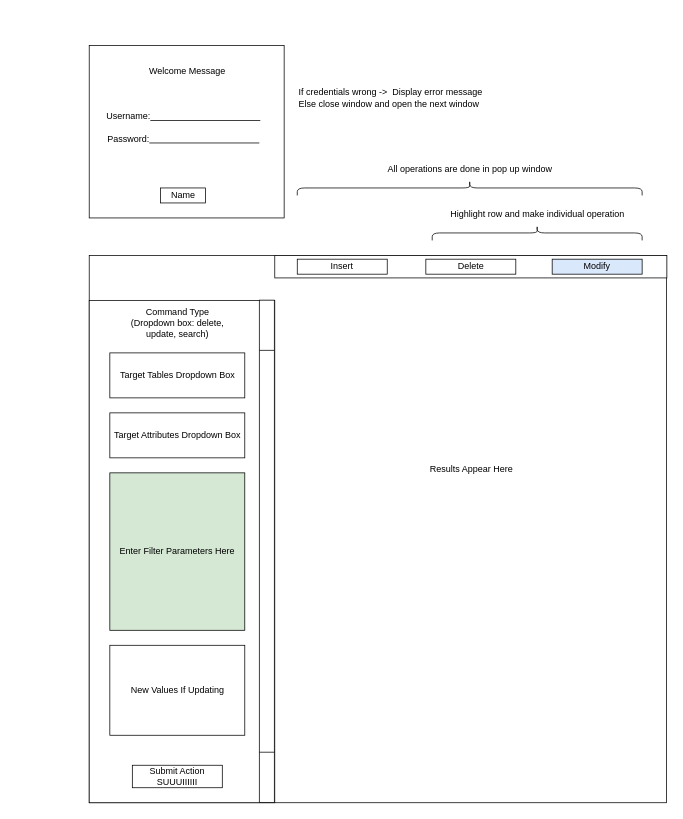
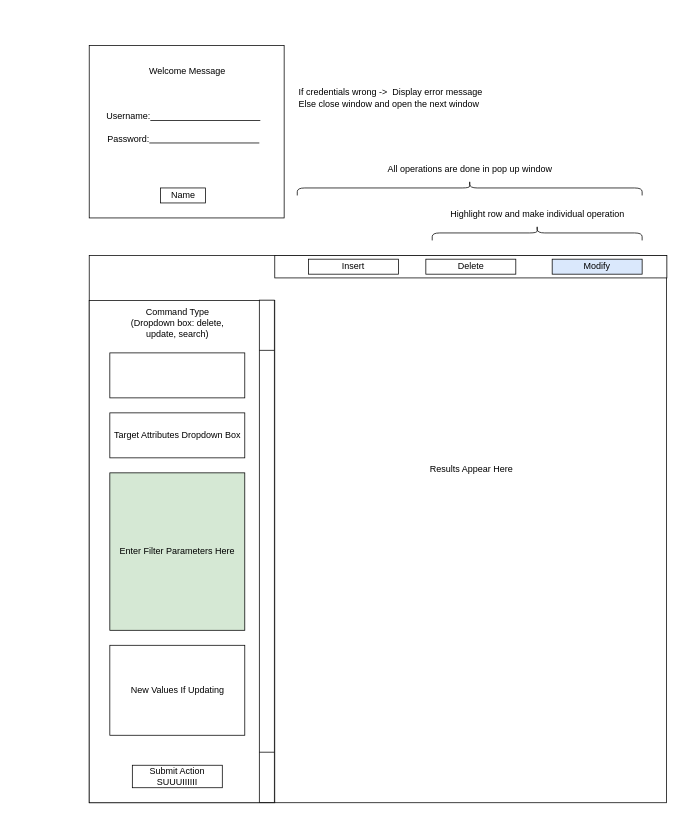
- <mxCell id="13" value="Insert" style="whiteSpace=wrap;html=1;" vertex="1" parent="1"><mxGeometry x="396" y="345" width="120" height="20" as="geometry" /></mxCell>
+ <mxCell id="13" value="Insert" style="whiteSpace=wrap;html=1;" vertex="1" parent="1"><mxGeometry x="411" y="345" width="120" height="20" as="geometry" /></mxCell>
- <mxCell id="19" value="Target Tables Dropdown Box" style="text;html=1;align=center;verticalAlign=middle;resizable=0;points=[];autosize=1;strokeColor=none;fillColor=none;" vertex="1" parent="1"><mxGeometry x="146" y="485" width="180" height="30" as="geometry" /></mxCell>
